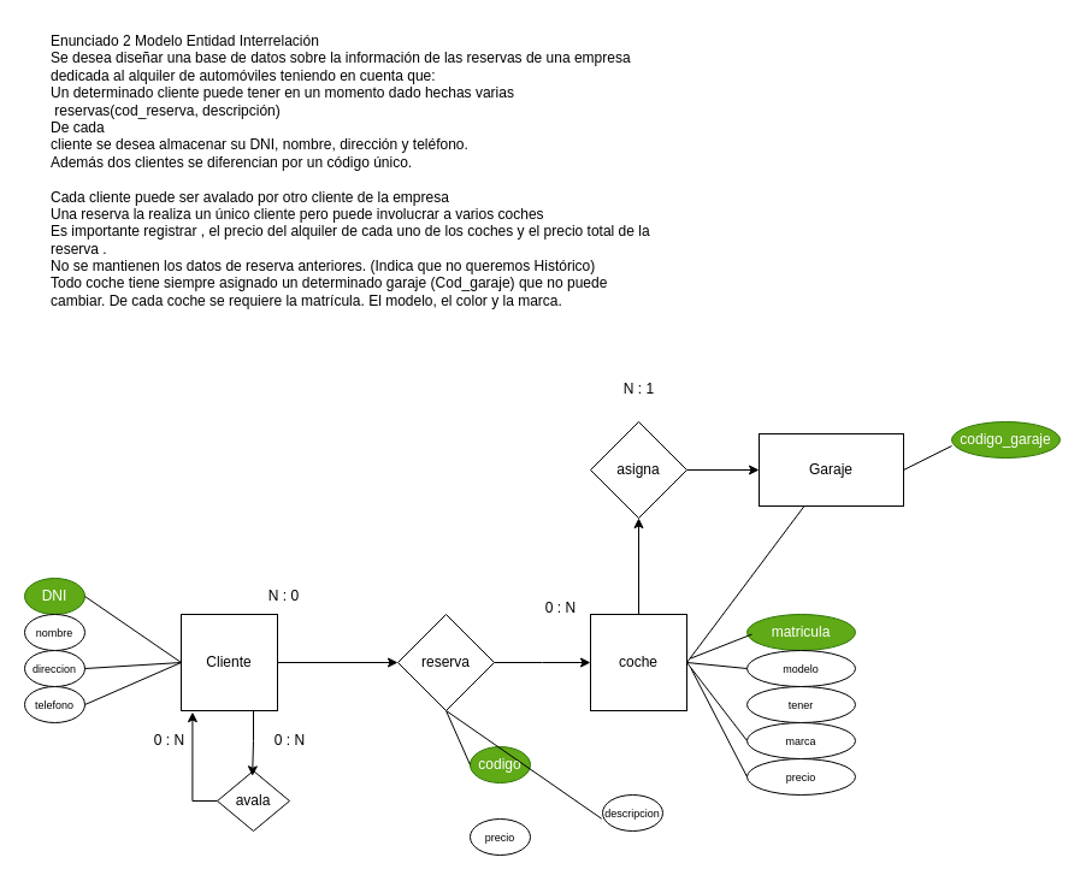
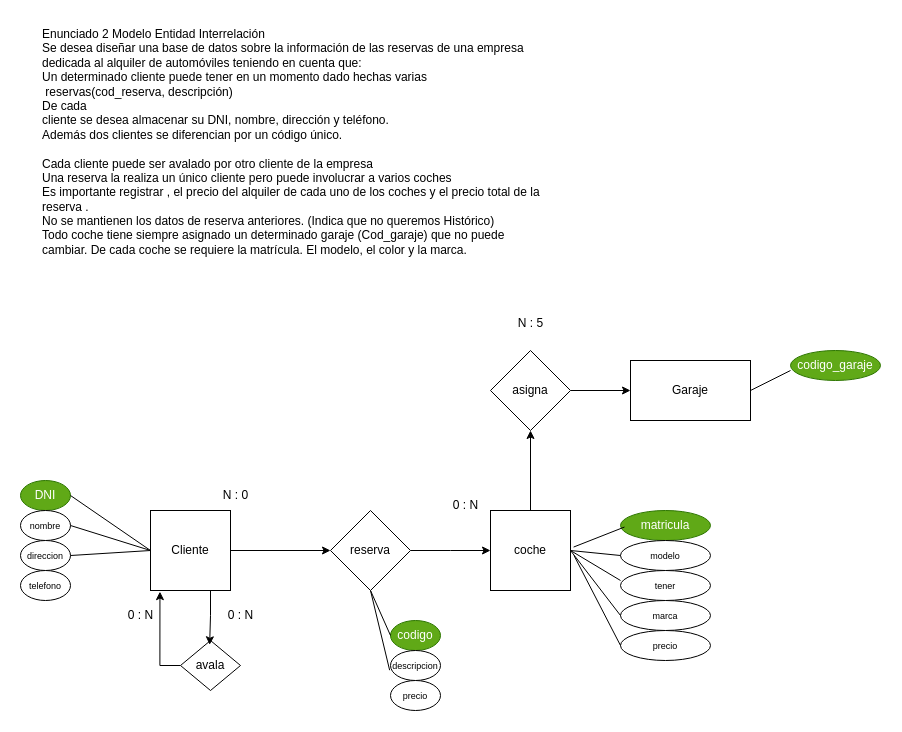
- <mxCell id="41" value="N : 1" style="text;html=1;align=center;verticalAlign=middle;resizable=0;points=[];autosize=1;strokeColor=none;fillColor=none;" vertex="1" parent="1"><mxGeometry x="505" y="308" width="50" height="30" as="geometry" /></mxCell>
+ <mxCell id="41" value="N : 5" style="text;html=1;align=center;verticalAlign=middle;resizable=0;points=[];autosize=1;strokeColor=none;fillColor=none;" vertex="1" parent="1"><mxGeometry x="505" y="308" width="50" height="30" as="geometry" /></mxCell>
- <mxCell id="27" value="" style="endArrow=none;html=1;rounded=0;exitX=1;exitY=0.5;exitDx=0;exitDy=0;" edge="1" parent="1" source="20" target="38"><mxGeometry width="50" height="50" relative="1" as="geometry"><mxPoint x="590" y="570" as="sourcePoint" /><mxPoint x="640" y="575" as="targetPoint" /></mxGeometry></mxCell>
+ <mxCell id="27" value="" style="endArrow=none;html=1;rounded=0;entryX=0;entryY=0.333;entryDx=0;entryDy=0;exitX=1;exitY=0.5;exitDx=0;exitDy=0;entryPerimeter=0;" edge="1" parent="1" source="20" target="23"><mxGeometry width="50" height="50" relative="1" as="geometry"><mxPoint x="590" y="570" as="sourcePoint" /><mxPoint x="640" y="575" as="targetPoint" /></mxGeometry></mxCell>
+ <mxCell id="14" value="" style="endArrow=none;html=1;rounded=0;entryX=0;entryY=0.5;entryDx=0;entryDy=0;exitX=1;exitY=0.5;exitDx=0;exitDy=0;" edge="1" parent="1" source="10" target="4"><mxGeometry width="50" height="50" relative="1" as="geometry"><mxPoint x="70" y="525" as="sourcePoint" /><mxPoint y="590" as="targetPoint" x="150" /></mxGeometry></mxCell>
- <mxCell id="16" value="" style="endArrow=none;html=1;rounded=0;entryX=0;entryY=0.5;entryDx=0;entryDy=0;exitX=1;exitY=0.5;exitDx=0;exitDy=0;" edge="1" parent="1" source="12" target="4"><mxGeometry width="50" height="50" relative="1" as="geometry"><mxPoint x="110" y="580" as="sourcePoint" /><mxPoint x="190" y="585" as="targetPoint" /></mxGeometry></mxCell>
- <mxCell id="7" value="&lt;font style=&quot;font-size: 9px;&quot;&gt;descripcion&lt;/font&gt;" style="ellipse;whiteSpace=wrap;html=1;" vertex="1" parent="1"><mxGeometry x="500" y="660" width="50" height="30" as="geometry" /></mxCell>
+ <mxCell id="7" value="&lt;font style=&quot;font-size: 9px;&quot;&gt;descripcion&lt;/font&gt;" style="ellipse;whiteSpace=wrap;html=1;" vertex="1" parent="1"><mxGeometry x="390" y="650" width="50" height="30" as="geometry" /></mxCell>
